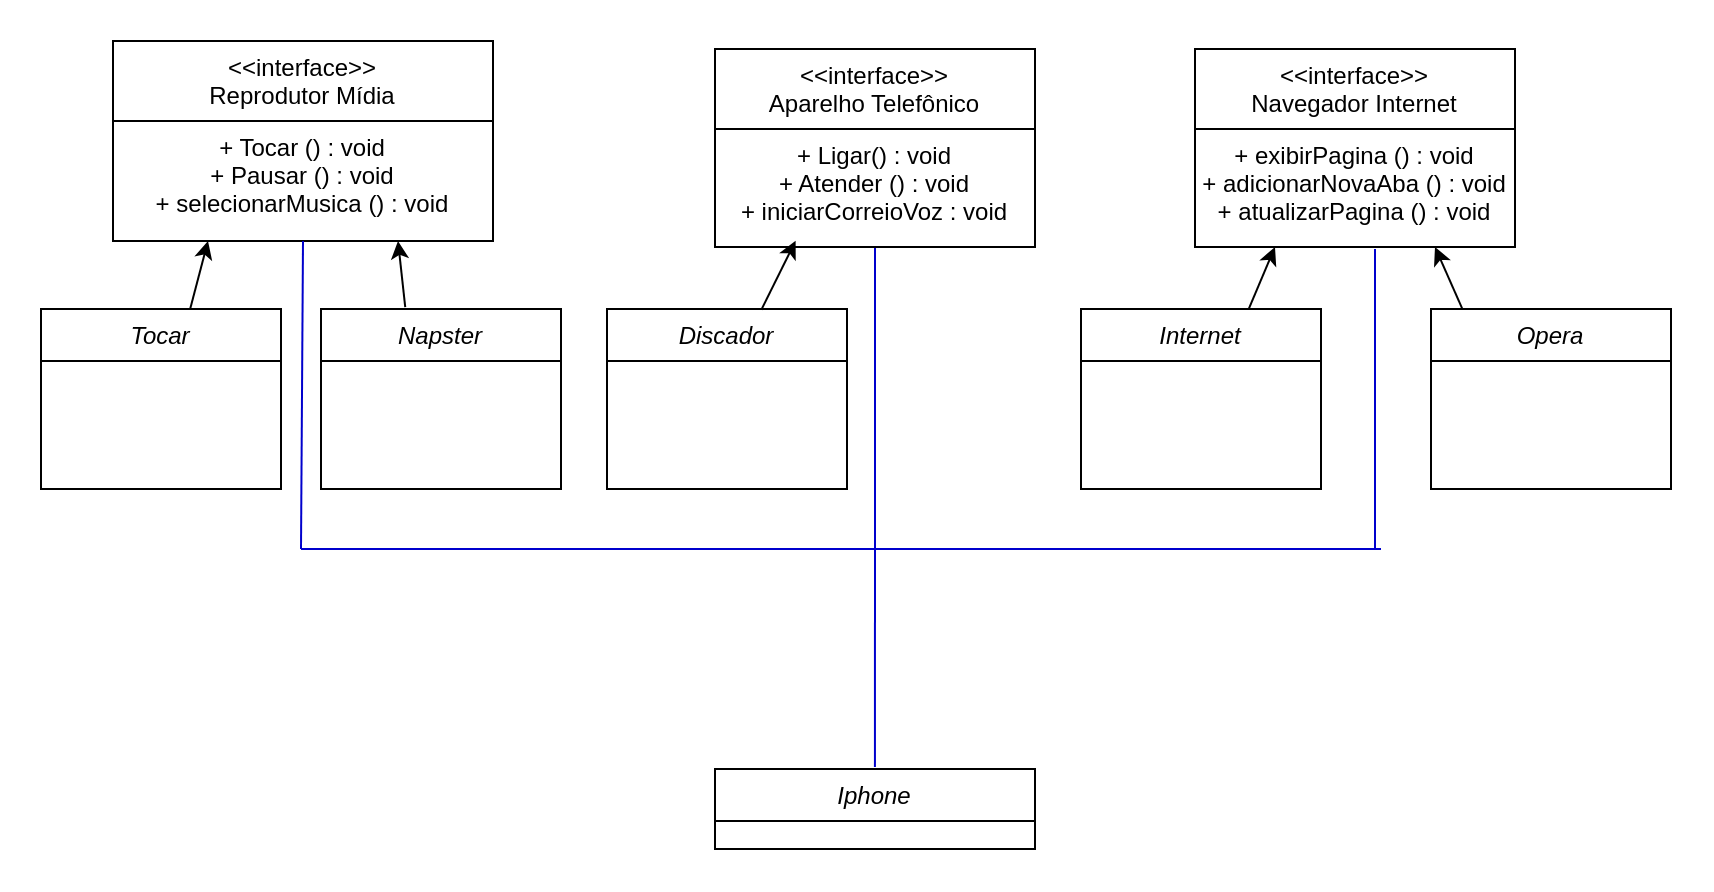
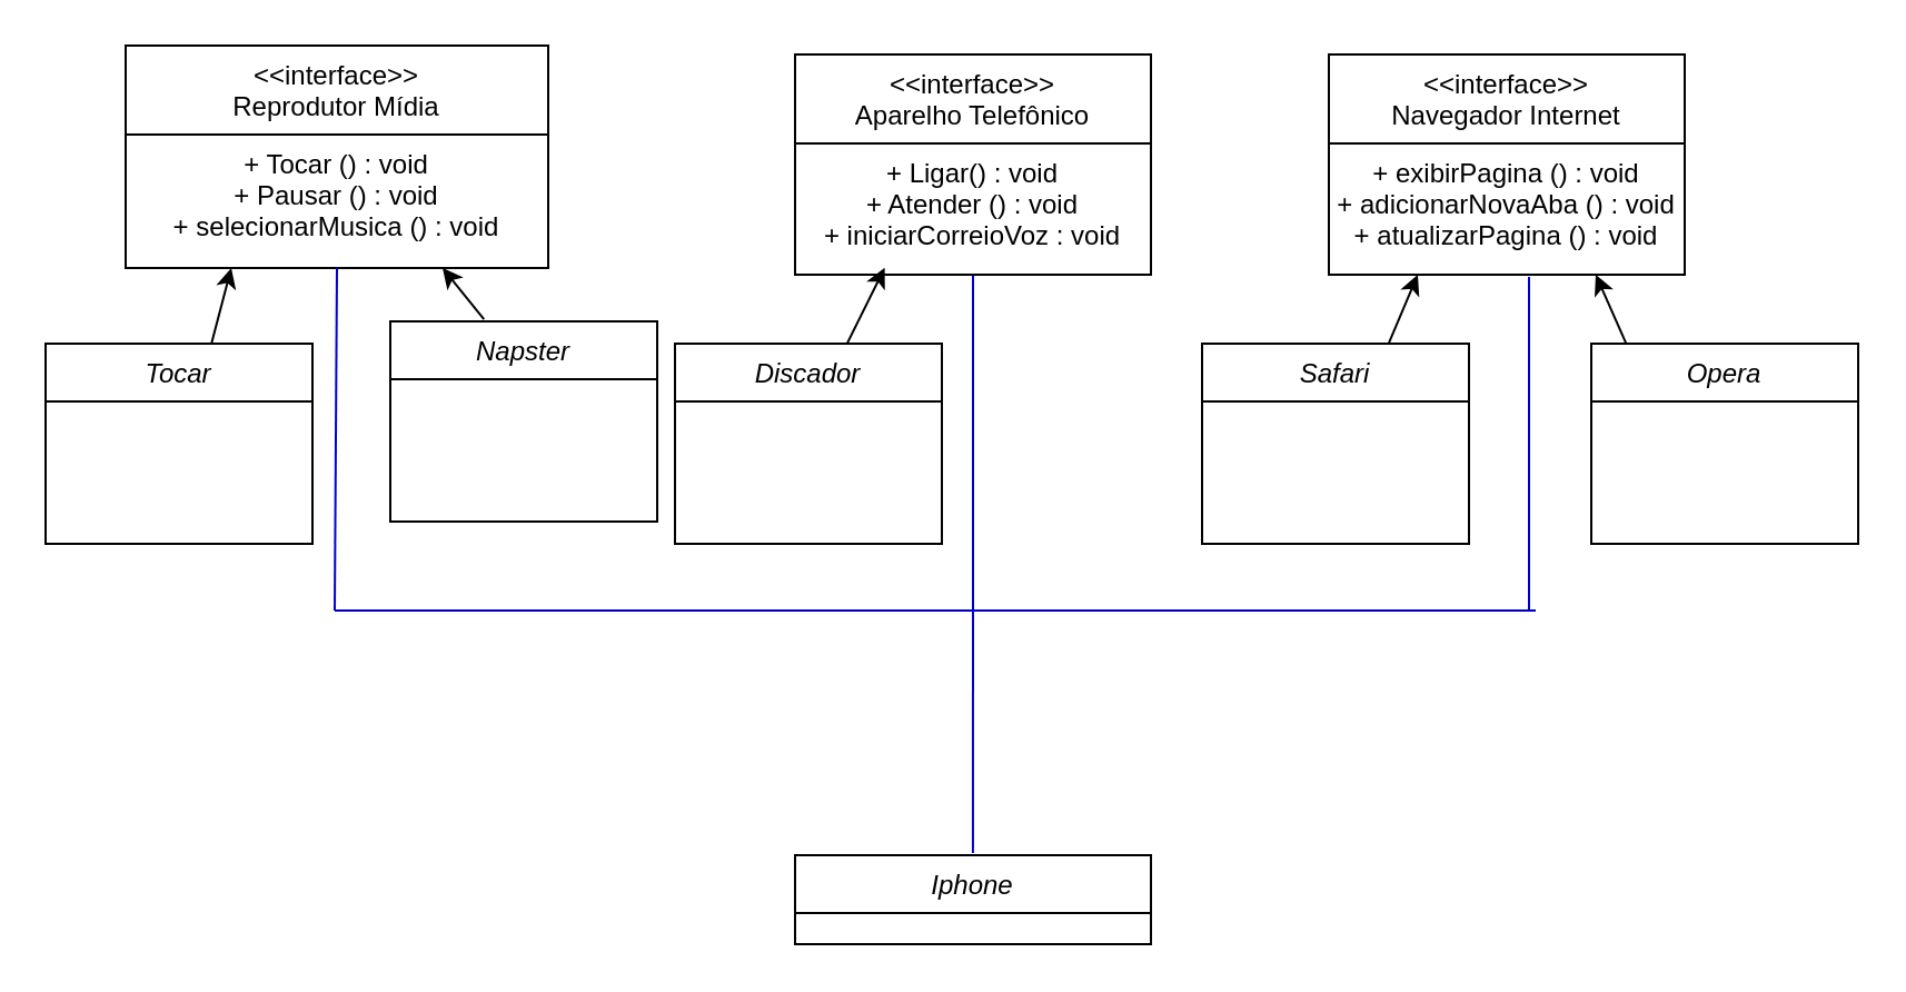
- <mxCell id="20" value="Internet" style="swimlane;fontStyle=2;align=center;verticalAlign=top;childLayout=stackLayout;horizontal=1;startSize=26;horizontalStack=0;resizeParent=1;resizeLast=0;collapsible=1;marginBottom=0;rounded=0;shadow=0;strokeWidth=1;" vertex="1" parent="1"><mxGeometry x="540" y="154" width="120" height="90" as="geometry"><mxRectangle x="150" y="200" width="160" height="26" as="alternateBounds" /></mxGeometry></mxCell>
+ <mxCell id="20" value="Safari" style="swimlane;fontStyle=2;align=center;verticalAlign=top;childLayout=stackLayout;horizontal=1;startSize=26;horizontalStack=0;resizeParent=1;resizeLast=0;collapsible=1;marginBottom=0;rounded=0;shadow=0;strokeWidth=1;" vertex="1" parent="1"><mxGeometry x="540" y="154" width="120" height="90" as="geometry"><mxRectangle x="150" y="200" width="160" height="26" as="alternateBounds" /></mxGeometry></mxCell>
- <mxCell id="15" value="Napster" style="swimlane;fontStyle=2;align=center;verticalAlign=top;childLayout=stackLayout;horizontal=1;startSize=26;horizontalStack=0;resizeParent=1;resizeLast=0;collapsible=1;marginBottom=0;rounded=0;shadow=0;strokeWidth=1;" vertex="1" parent="1"><mxGeometry x="160" y="154" width="120" height="90" as="geometry"><mxRectangle x="150" y="200" width="160" height="26" as="alternateBounds" /></mxGeometry></mxCell>
+ <mxCell id="15" value="Napster" style="swimlane;fontStyle=2;align=center;verticalAlign=top;childLayout=stackLayout;horizontal=1;startSize=26;horizontalStack=0;resizeParent=1;resizeLast=0;collapsible=1;marginBottom=0;rounded=0;shadow=0;strokeWidth=1;" vertex="1" parent="1"><mxGeometry x="175" y="144" width="120" height="90" as="geometry"><mxRectangle x="150" y="200" width="160" height="26" as="alternateBounds" /></mxGeometry></mxCell>
